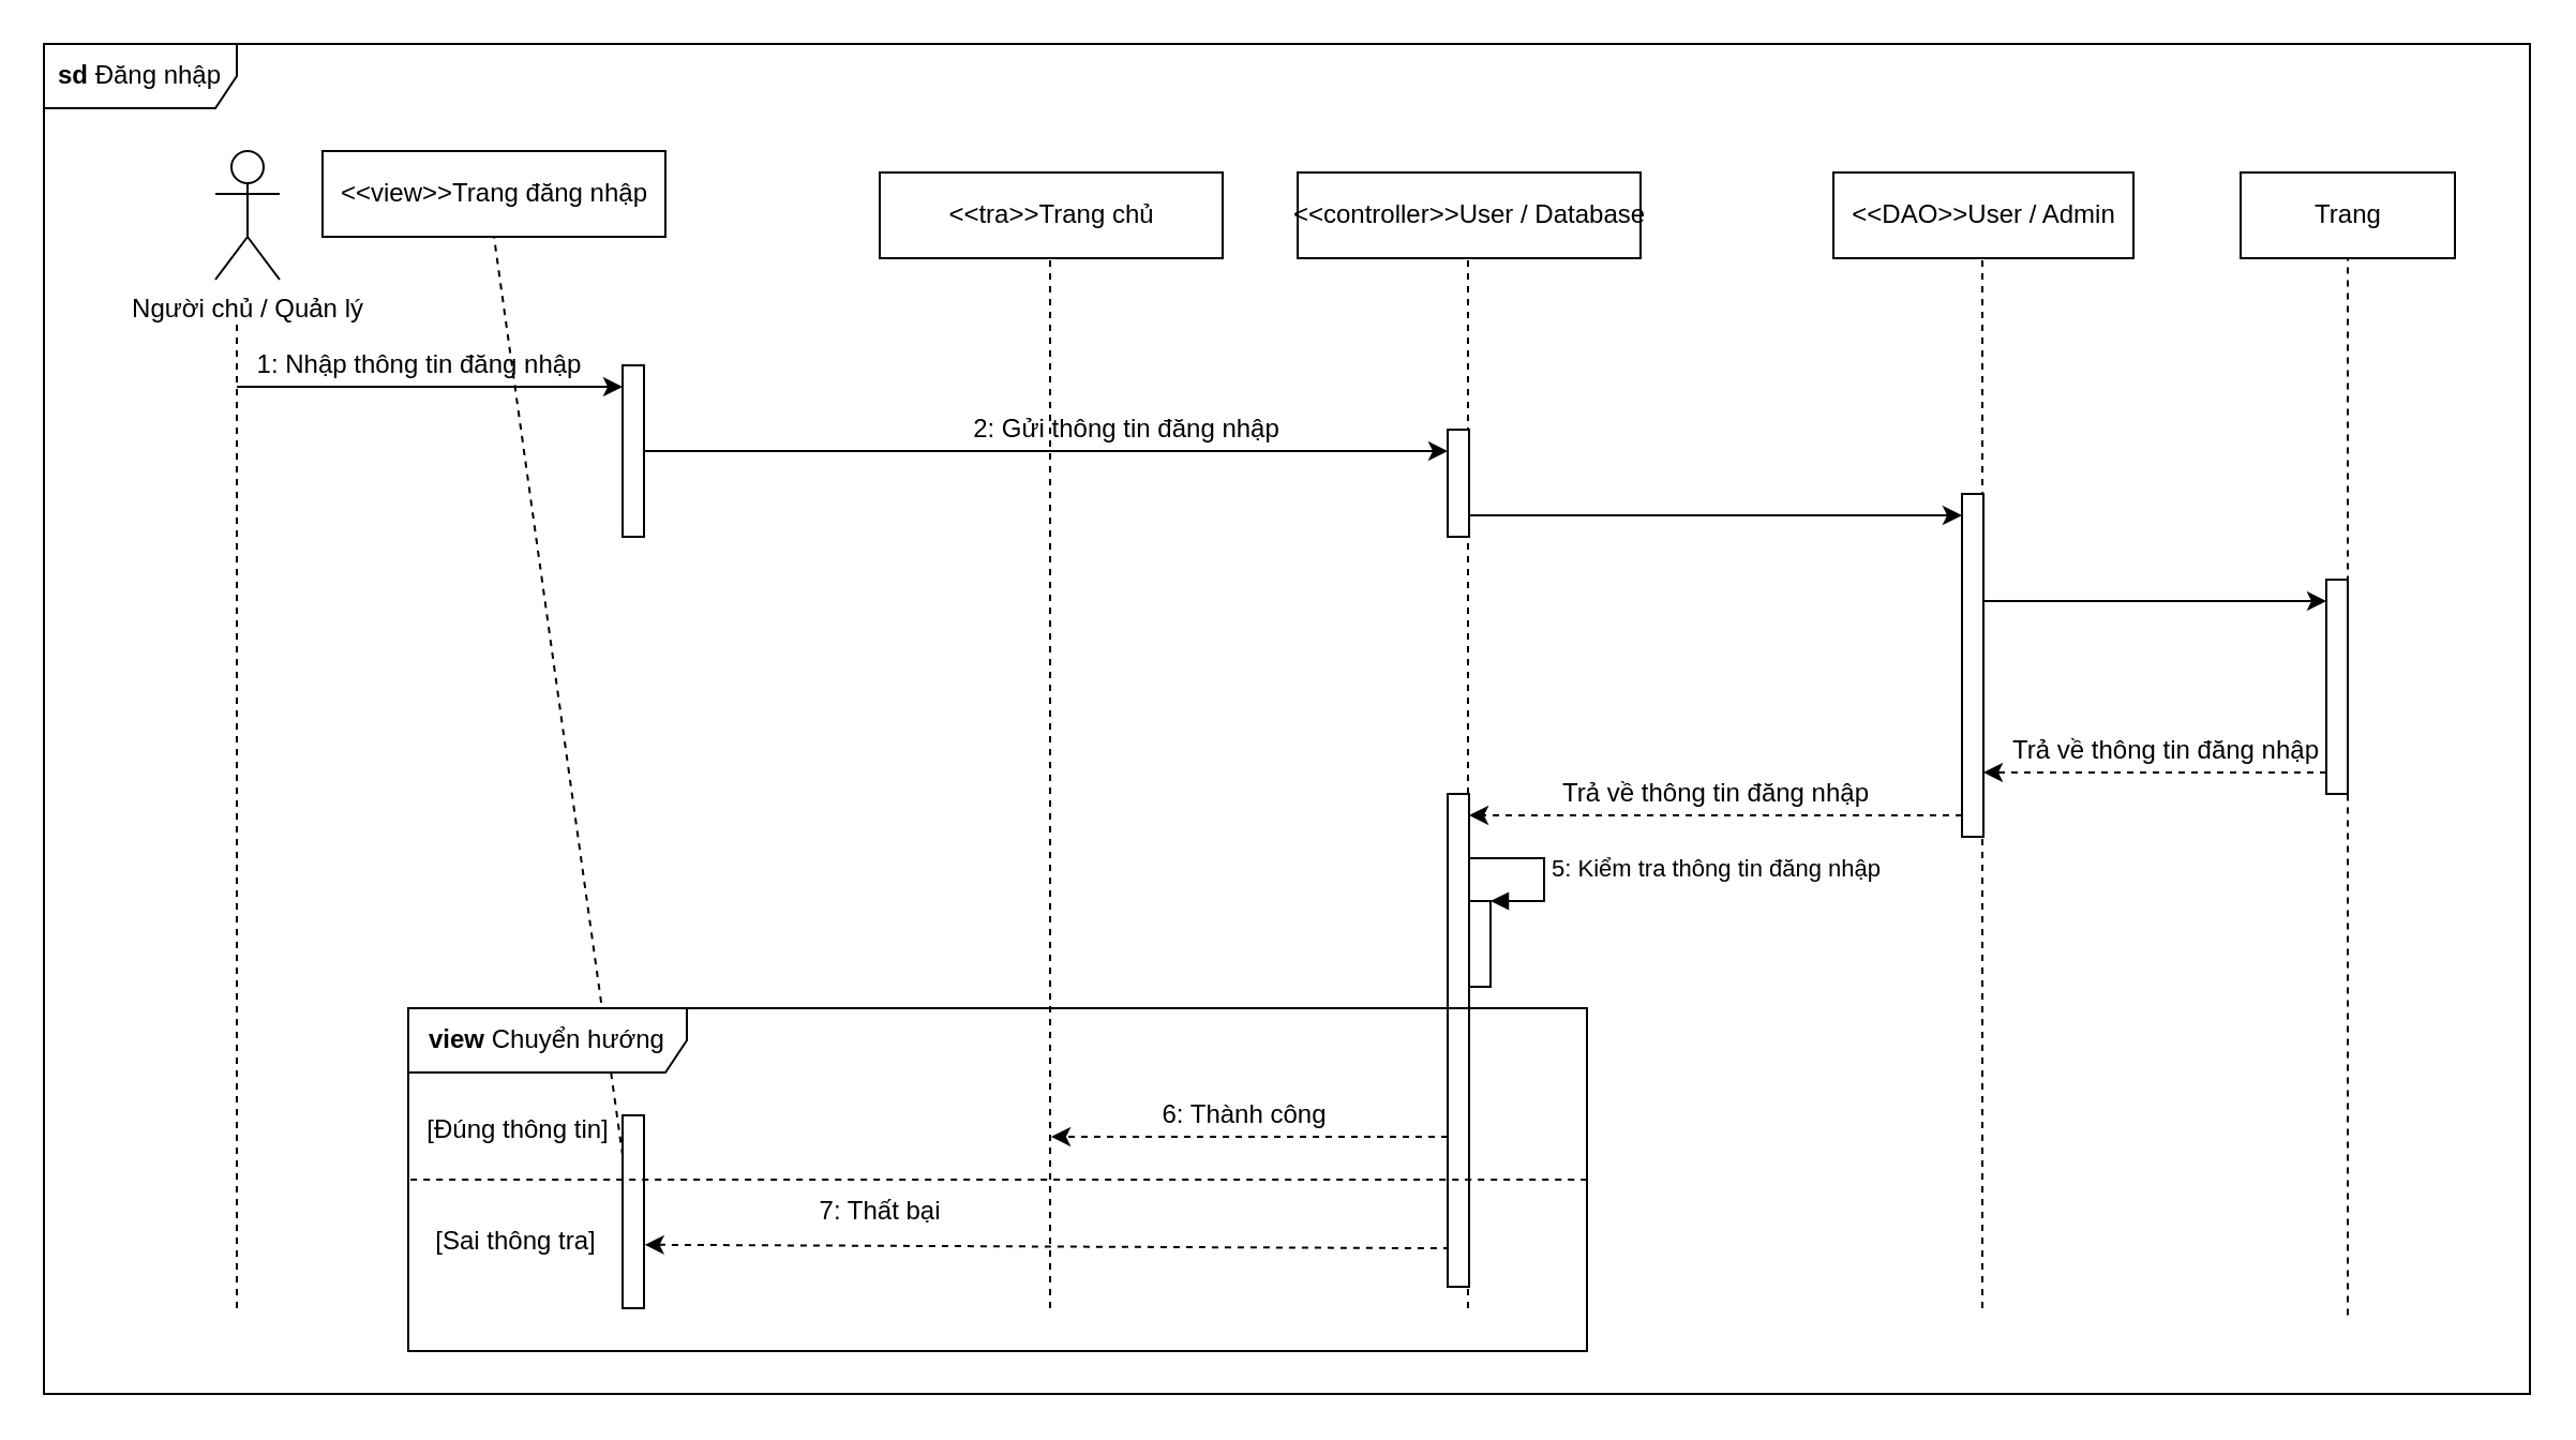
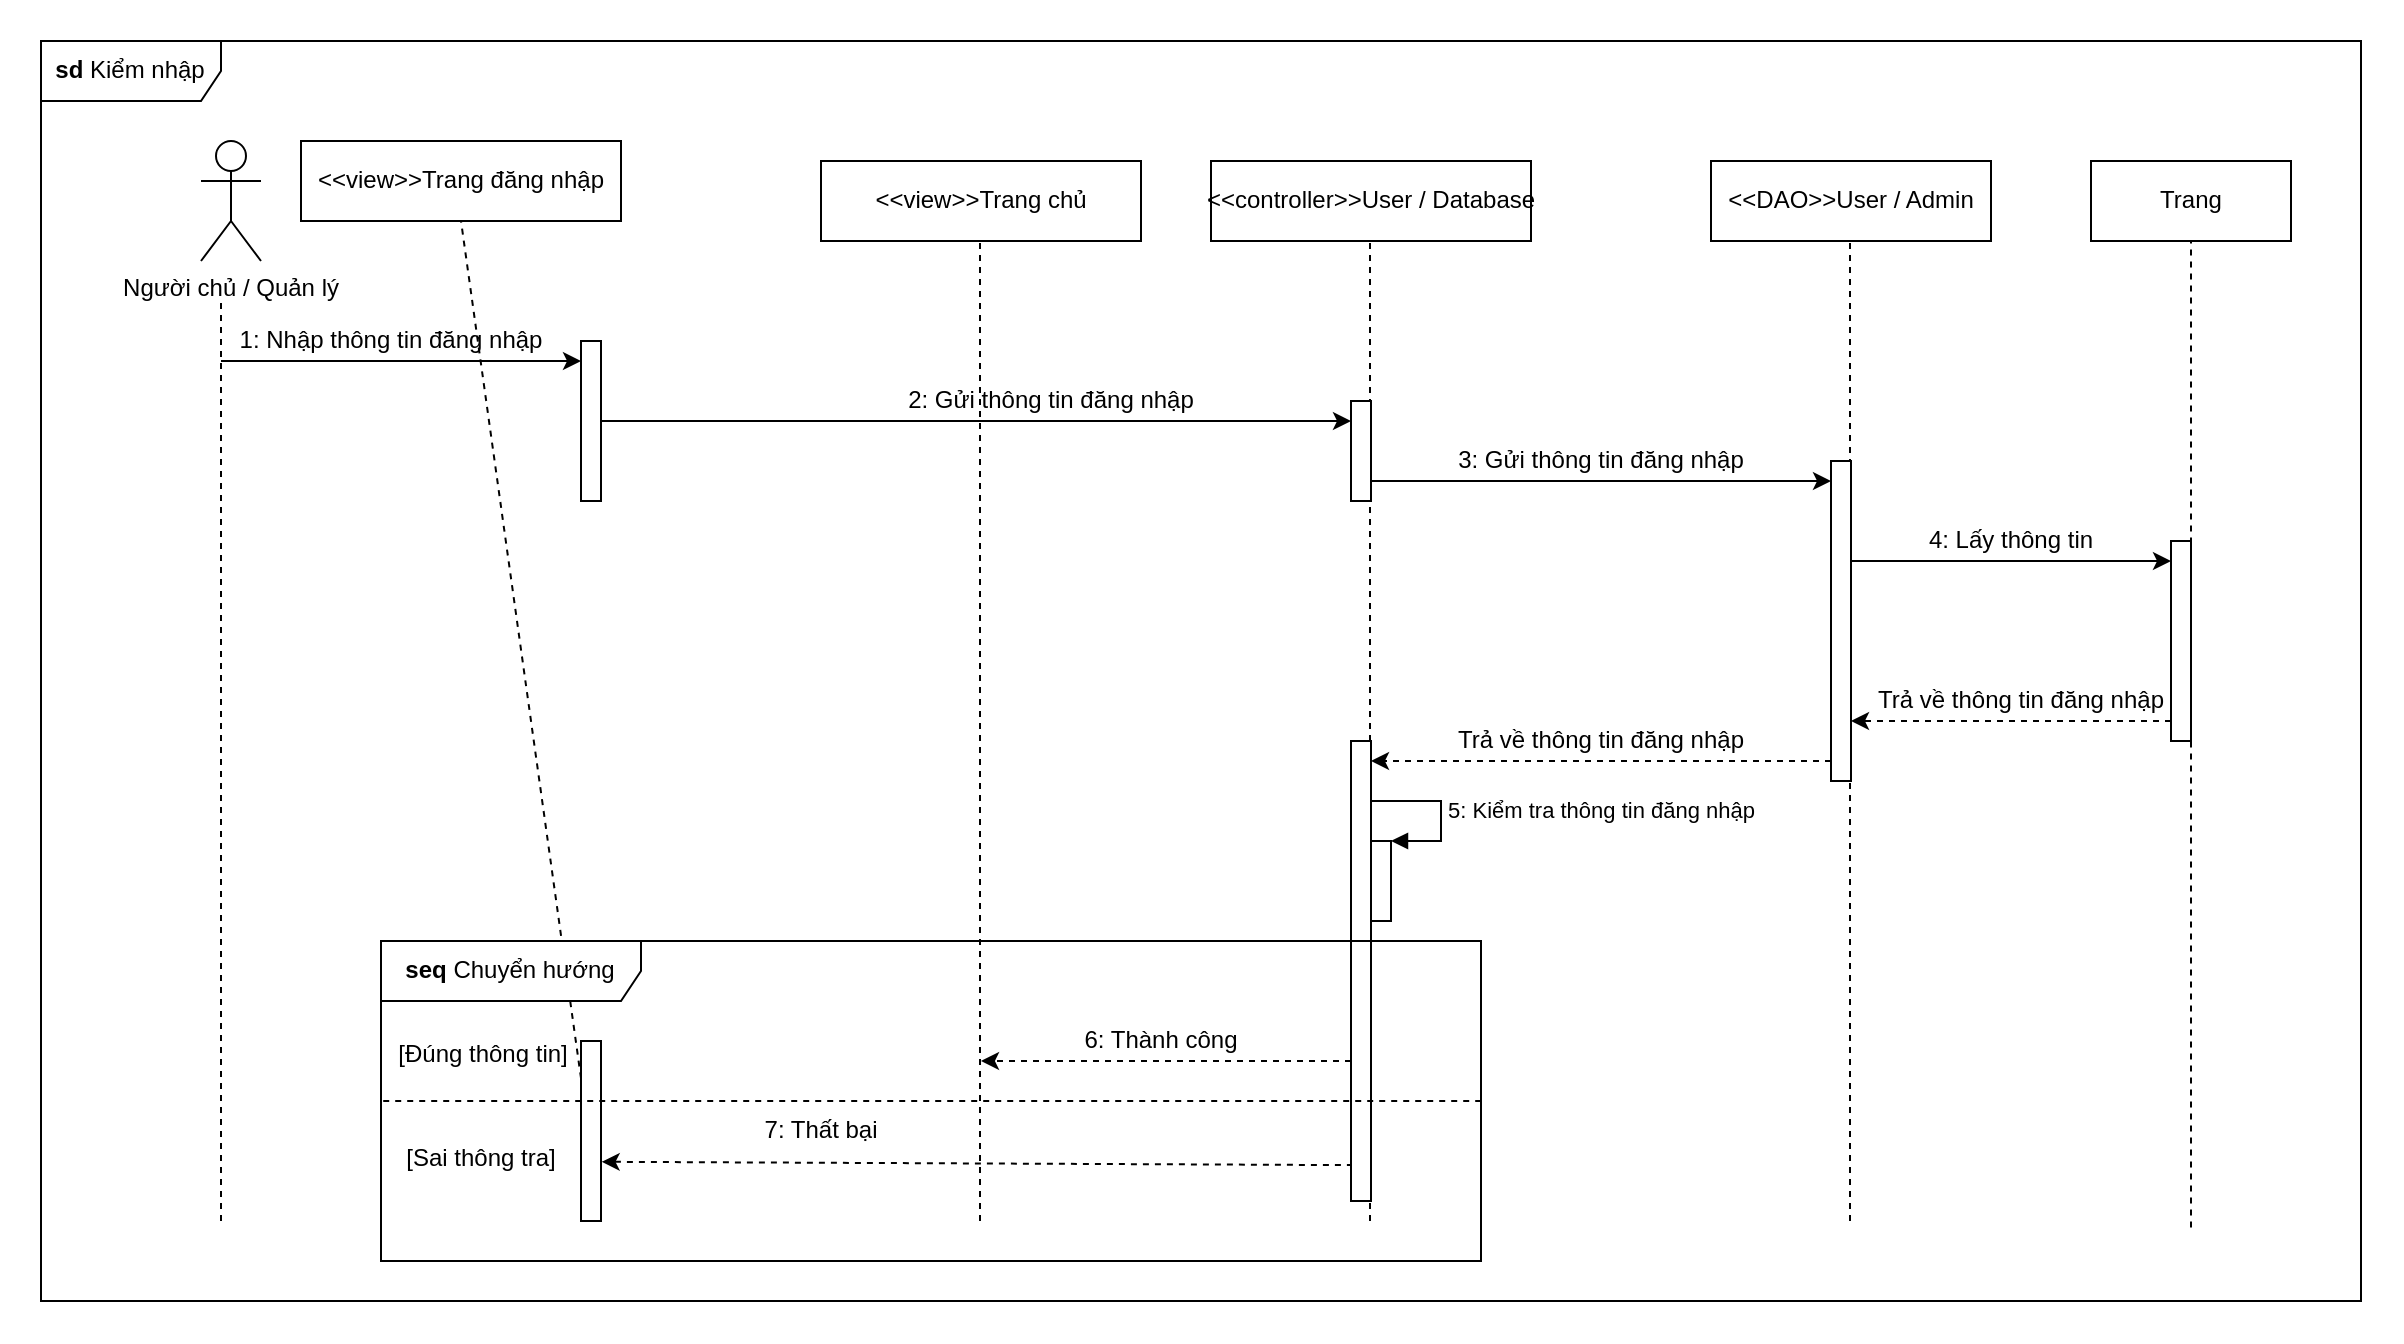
- <mxCell id="2" value="&lt;b&gt;sd &lt;/b&gt;Đăng nhập" style="shape=umlFrame;whiteSpace=wrap;html=1;width=90;height=30;" parent="1" vertex="1"><mxGeometry y="20" width="1160" height="630" as="geometry" x="20" /></mxCell>
+ <mxCell id="2" value="&lt;b&gt;sd &lt;/b&gt;Kiểm nhập" style="shape=umlFrame;whiteSpace=wrap;html=1;width=90;height=30;" parent="1" vertex="1"><mxGeometry y="20" width="1160" height="630" as="geometry" x="20" /></mxCell>
- <mxCell id="37" value="&amp;lt;&amp;lt;tra&amp;gt;&amp;gt;Trang chủ" style="html=1;" parent="1" vertex="1"><mxGeometry x="410" y="80" width="160" height="40" as="geometry" /></mxCell>
+ <mxCell id="37" value="&amp;lt;&amp;lt;view&amp;gt;&amp;gt;Trang chủ" style="html=1;" parent="1" vertex="1"><mxGeometry x="410" y="80" width="160" height="40" as="geometry" /></mxCell>
+ <mxCell id="18" value="3: Gửi thông tin đăng nhập" style="text;html=1;align=center;verticalAlign=middle;resizable=0;points=[];autosize=1;strokeColor=none;fillColor=none;" parent="1" vertex="1"><mxGeometry x="715" y="215" width="170" height="30" as="geometry" /></mxCell>
+ <mxCell id="21" value="4: Lấy thông tin" style="text;html=1;align=center;verticalAlign=middle;resizable=0;points=[];autosize=1;strokeColor=none;fillColor=none;" parent="1" vertex="1"><mxGeometry x="950" y="255" width="110" height="30" as="geometry" /></mxCell>
- <mxCell id="39" value="&lt;b&gt;view &lt;/b&gt;Chuyển hướng" style="shape=umlFrame;whiteSpace=wrap;html=1;width=130;height=30;" parent="1" vertex="1"><mxGeometry x="190" y="470" width="550" height="160" as="geometry" /></mxCell>
+ <mxCell id="39" value="&lt;b&gt;seq &lt;/b&gt;Chuyển hướng" style="shape=umlFrame;whiteSpace=wrap;html=1;width=130;height=30;" parent="1" vertex="1"><mxGeometry x="190" y="470" width="550" height="160" as="geometry" /></mxCell>
